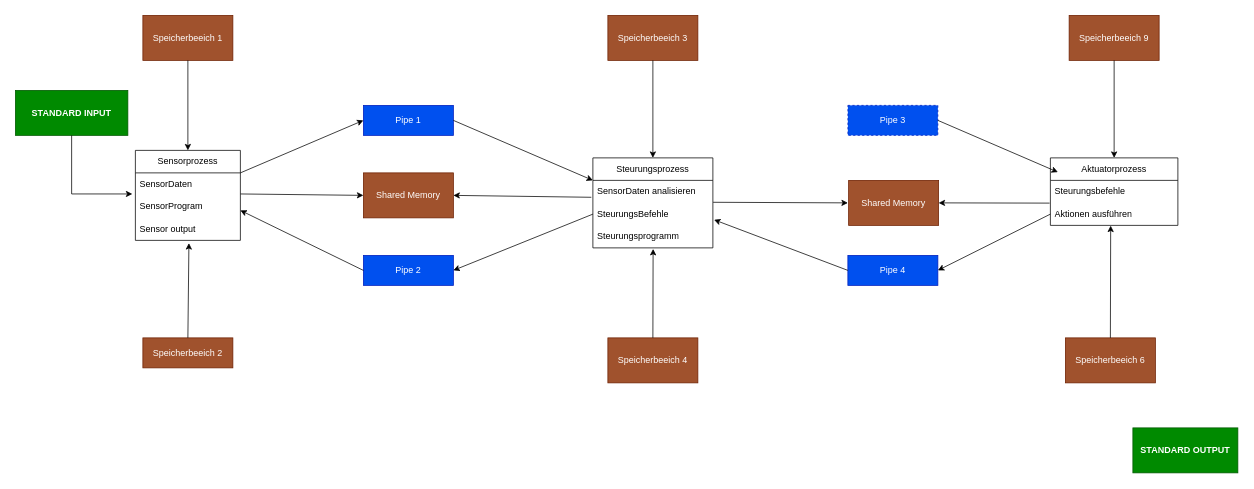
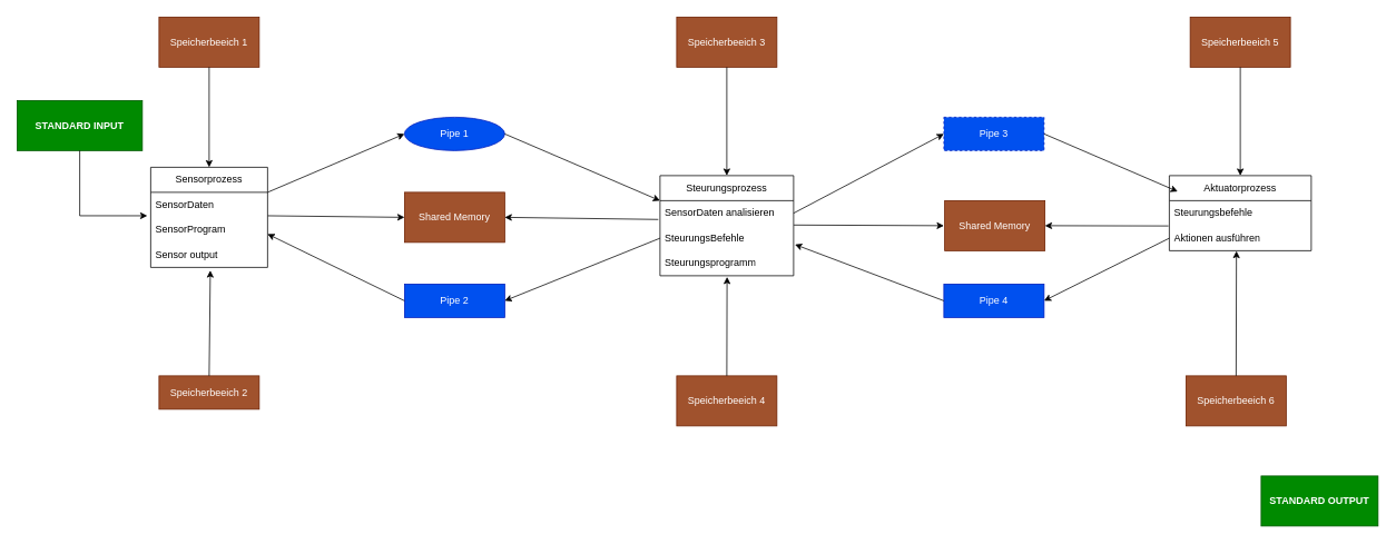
- <mxCell id="34" value="Speicherbeeich 9" style="rounded=0;whiteSpace=wrap;html=1;fillColor=#a0522d;fontColor=#ffffff;strokeColor=#6D1F00;" vertex="1" parent="1"><mxGeometry x="1425" y="20" width="120" height="60" as="geometry" /></mxCell>
+ <mxCell id="34" value="Speicherbeeich 5" style="rounded=0;whiteSpace=wrap;html=1;fillColor=#a0522d;fontColor=#ffffff;strokeColor=#6D1F00;" vertex="1" parent="1"><mxGeometry x="1425" y="20" width="120" height="60" as="geometry" /></mxCell>
- <mxCell id="13" value="Pipe 1" style="rounded=0;whiteSpace=wrap;html=1;fillColor=#0050ef;fontColor=#ffffff;strokeColor=#001DBC;" vertex="1" parent="1"><mxGeometry x="484" y="140" width="120" height="40" as="geometry" /></mxCell>
+ <mxCell id="13" value="Pipe 1" style="ellipse;whiteSpace=wrap;html=1;fillColor=#0050ef;fontColor=#ffffff;strokeColor=#001DBC;" vertex="1" parent="1"><mxGeometry x="484" y="140" width="120" height="40" as="geometry" /></mxCell>
+ <mxCell id="20" value="" style="endArrow=classic;html=1;rounded=0;exitX=1;exitY=0.5;exitDx=0;exitDy=0;entryX=0;entryY=0.5;entryDx=0;entryDy=0;" edge="1" parent="1" source="7" target="14"><mxGeometry width="50" height="50" relative="1" as="geometry"><mxPoint x="1000" y="230" as="sourcePoint" /><mxPoint x="1200" y="110" as="targetPoint" /></mxGeometry></mxCell>
